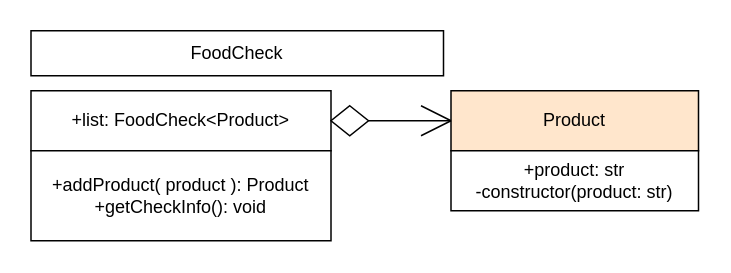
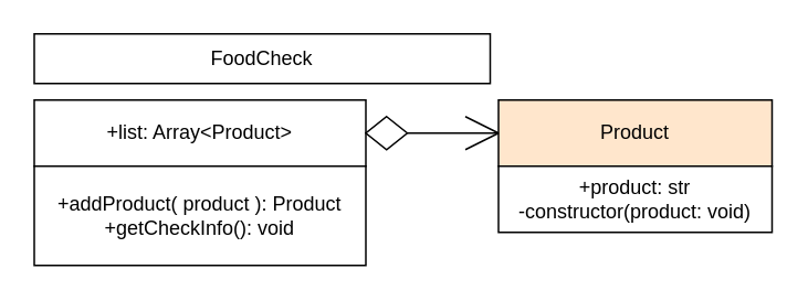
- <mxCell id="5" value="+list: FoodCheck&amp;lt;Product&amp;gt;" style="rounded=0;whiteSpace=wrap;html=1;" parent="1" vertex="1"><mxGeometry x="20" y="60" width="200" height="40" as="geometry" /></mxCell>
+ <mxCell id="5" value="+list: Array&amp;lt;Product&amp;gt;" style="rounded=0;whiteSpace=wrap;html=1;" parent="1" vertex="1"><mxGeometry x="20" y="60" width="200" height="40" as="geometry" /></mxCell>
- <mxCell id="4" value="+product: str&lt;br&gt;-constructor(product: str)" style="rounded=0;whiteSpace=wrap;html=1;" parent="1" vertex="1"><mxGeometry x="300" y="100" width="165" height="40" as="geometry" /></mxCell>
+ <mxCell id="4" value="+product: str&lt;br&gt;-constructor(product: void)" style="rounded=0;whiteSpace=wrap;html=1;" parent="1" vertex="1"><mxGeometry x="300" y="100" width="165" height="40" as="geometry" /></mxCell>
